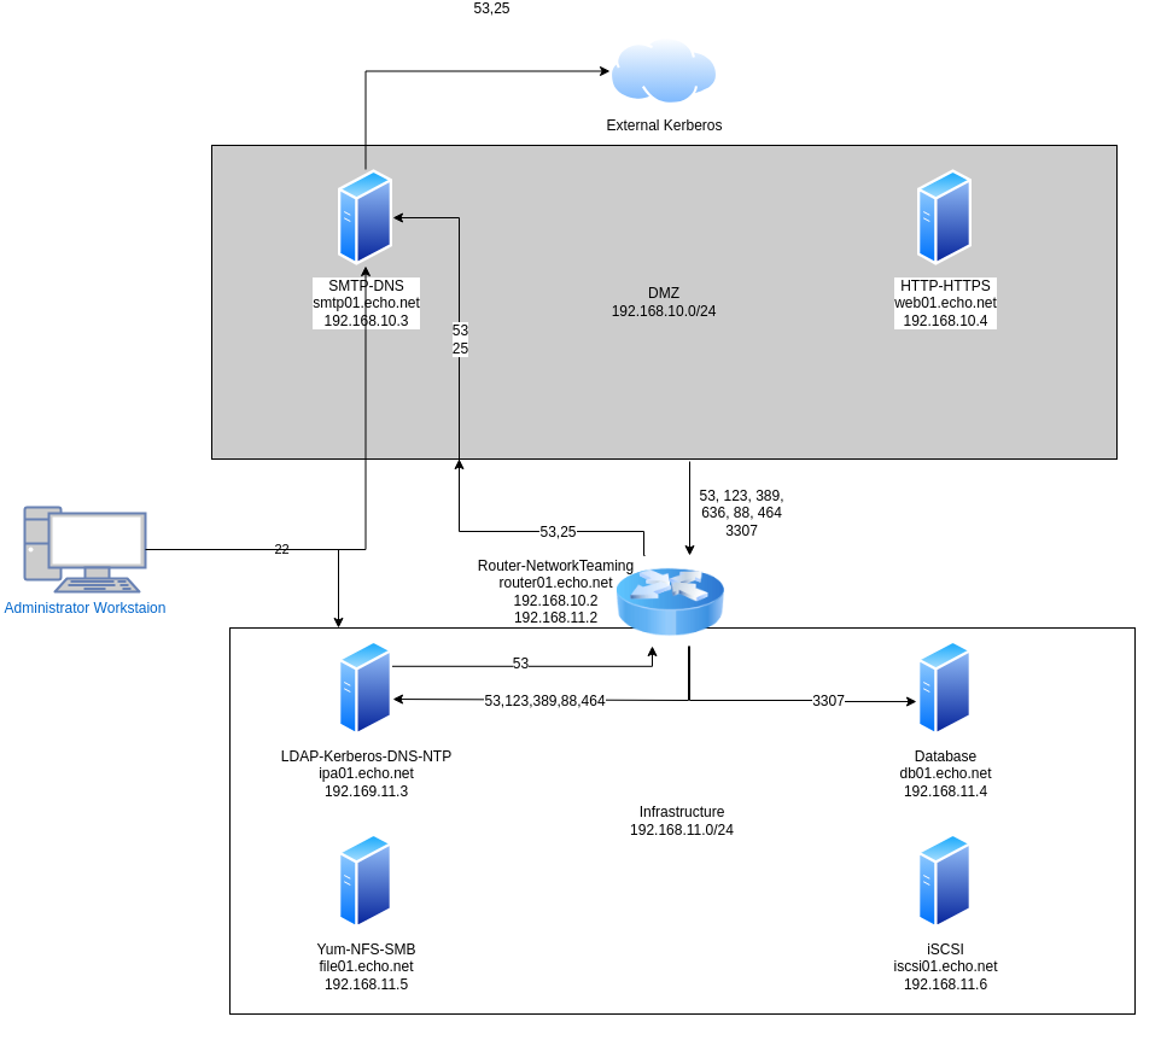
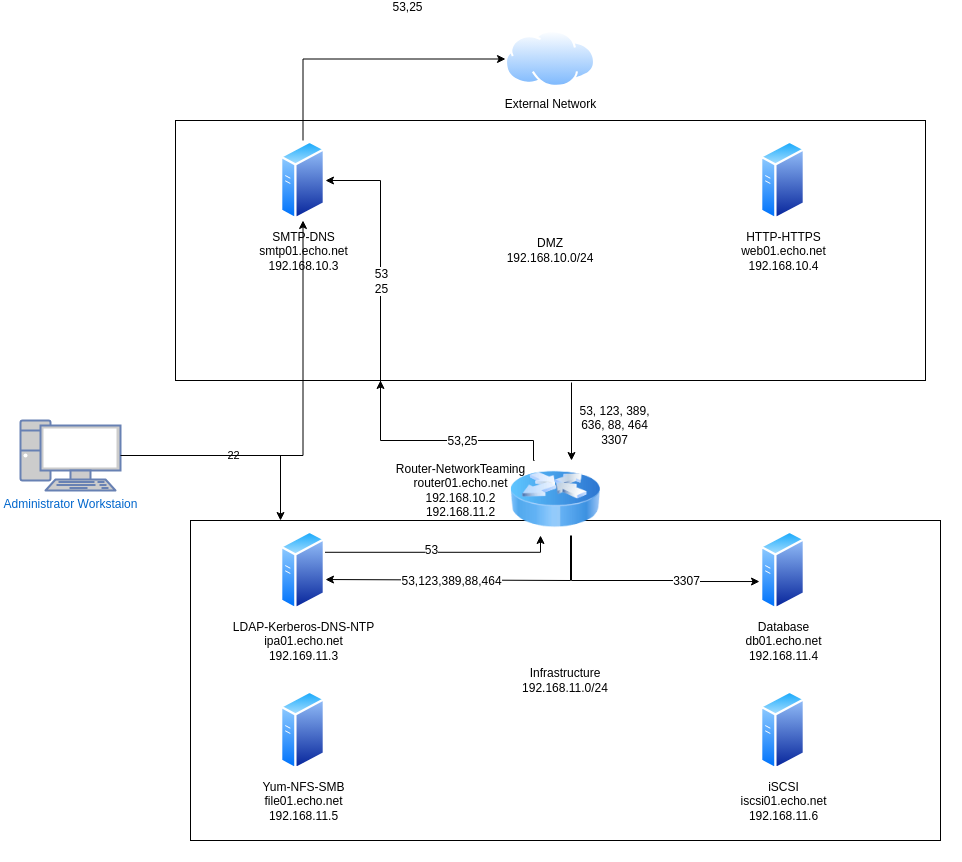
- <mxCell id="4" value="External Kerberos" style="aspect=fixed;perimeter=ellipsePerimeter;html=1;align=center;shadow=0;dashed=0;spacingTop=3;image;image=img/lib/active_directory/internet_cloud.svg;" parent="1" vertex="1"><mxGeometry x="505" y="20" width="90" height="57" as="geometry" /></mxCell>
+ <mxCell id="4" value="External Network" style="aspect=fixed;perimeter=ellipsePerimeter;html=1;align=center;shadow=0;dashed=0;spacingTop=3;image;image=img/lib/active_directory/internet_cloud.svg;" parent="1" vertex="1"><mxGeometry x="505" y="20" width="90" height="57" as="geometry" /></mxCell>
- <mxCell id="2" value="DMZ&lt;br&gt;192.168.10.0/24" style="rounded=0;whiteSpace=wrap;html=1;fillColor=#cccccc;" parent="1" vertex="1"><mxGeometry x="175" y="110" width="750" height="260" as="geometry" /></mxCell>
+ <mxCell id="2" value="DMZ&lt;br&gt;192.168.10.0/24" style="rounded=0;whiteSpace=wrap;html=1;" parent="1" vertex="1"><mxGeometry x="175" y="110" width="750" height="260" as="geometry" /></mxCell>
